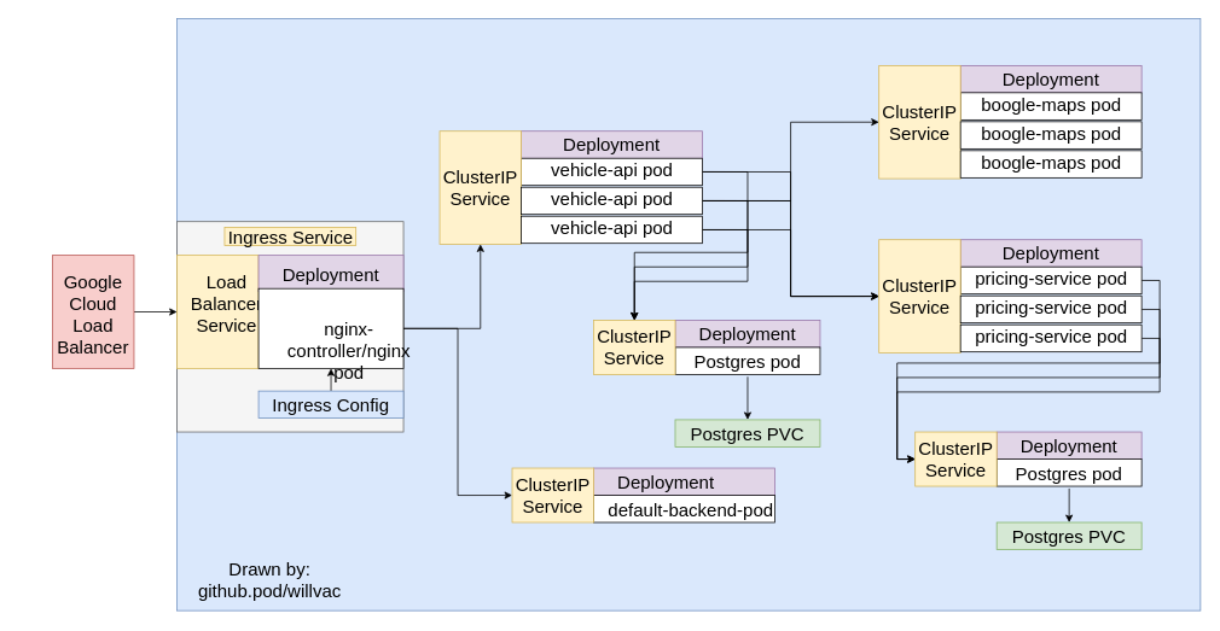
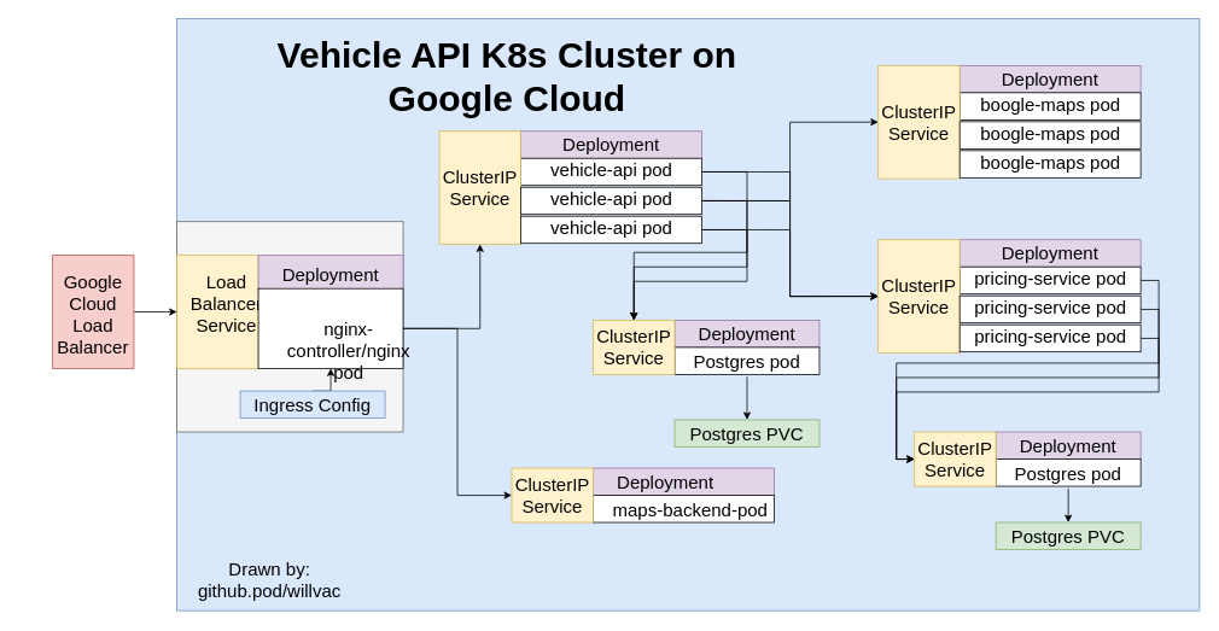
+ <mxCell id="3" value="&lt;b style=&quot;font-size: 30px&quot;&gt;&lt;font style=&quot;font-size: 40px&quot;&gt;Vehicle API K8s Cluster on Google Cloud&lt;/font&gt;&lt;/b&gt;" style="text;html=1;strokeColor=none;fillColor=none;align=center;verticalAlign=middle;whiteSpace=wrap;rounded=0;fontSize=30;" vertex="1" parent="1"><mxGeometry x="295" y="54.25" width="530" height="57.5" as="geometry" /></mxCell>
- <mxCell id="61" value="Ingress Service" style="text;html=1;strokeColor=#d6b656;fillColor=#fff2cc;align=center;verticalAlign=middle;whiteSpace=wrap;rounded=0;fontSize=20;" vertex="1" parent="1"><mxGeometry x="247.5" y="250.5" width="145" height="20" as="geometry" /></mxCell>
- <mxCell id="71" value="Ingress Config" style="text;html=1;strokeColor=#6c8ebf;fillColor=#dae8fc;align=center;verticalAlign=middle;whiteSpace=wrap;rounded=0;fontSize=20;" vertex="1" parent="1"><mxGeometry x="285" y="431.5" width="160" height="30" as="geometry" /></mxCell>
+ <mxCell id="71" value="Ingress Config" style="text;html=1;strokeColor=#6c8ebf;fillColor=#dae8fc;align=center;verticalAlign=middle;whiteSpace=wrap;rounded=0;fontSize=20;" vertex="1" parent="1"><mxGeometry x="265" y="431.5" width="160" height="30" as="geometry" /></mxCell>
- <mxCell id="75" value="default-backend-pod" style="text;html=1;strokeColor=none;fillColor=none;align=center;verticalAlign=middle;whiteSpace=wrap;rounded=0;fontSize=20;" vertex="1" parent="1"><mxGeometry x="670" y="544.25" width="185" height="35" as="geometry" /></mxCell>
+ <mxCell id="75" value="maps-backend-pod" style="text;html=1;strokeColor=none;fillColor=none;align=center;verticalAlign=middle;whiteSpace=wrap;rounded=0;fontSize=20;" vertex="1" parent="1"><mxGeometry x="670" y="544.25" width="185" height="35" as="geometry" /></mxCell>
